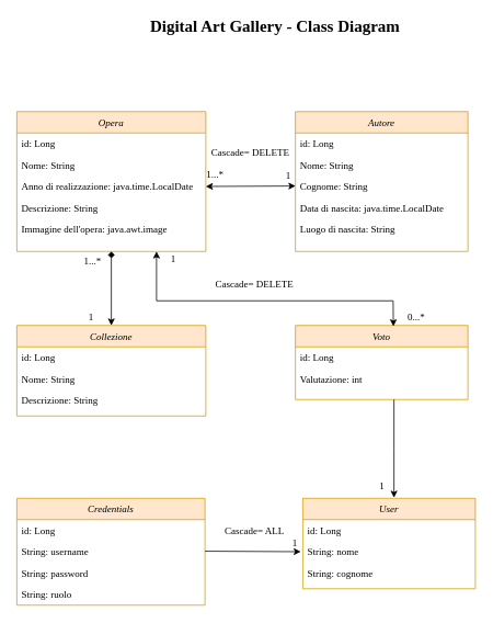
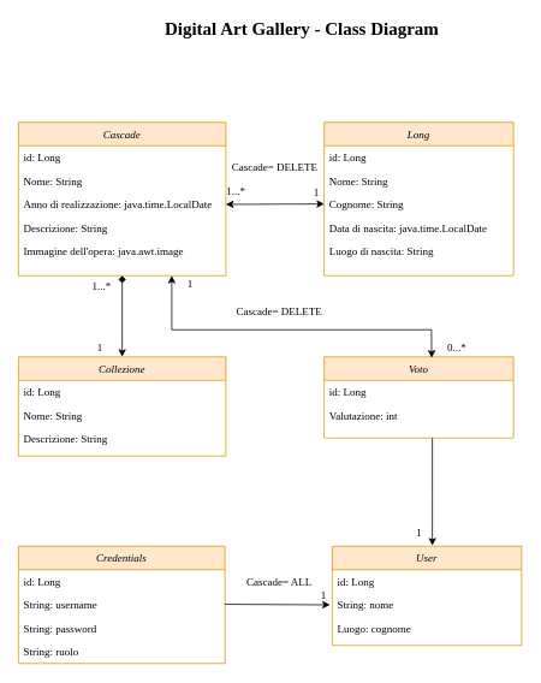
- <mxCell id="8" value="Opera" style="swimlane;fontStyle=2;align=center;verticalAlign=top;childLayout=stackLayout;horizontal=1;startSize=26;horizontalStack=0;resizeParent=1;resizeLast=0;collapsible=1;marginBottom=0;rounded=0;shadow=0;strokeWidth=1;fillColor=#ffe6cc;strokeColor=#d79b00;fontFamily=Garamond;" parent="1" vertex="1"><mxGeometry x="20" y="135" width="230" height="170" as="geometry"><mxRectangle x="550" y="140" width="160" height="26" as="alternateBounds" /></mxGeometry></mxCell>
+ <mxCell id="8" value="Cascade" style="swimlane;fontStyle=2;align=center;verticalAlign=top;childLayout=stackLayout;horizontal=1;startSize=26;horizontalStack=0;resizeParent=1;resizeLast=0;collapsible=1;marginBottom=0;rounded=0;shadow=0;strokeWidth=1;fillColor=#ffe6cc;strokeColor=#d79b00;fontFamily=Garamond;" parent="1" vertex="1"><mxGeometry x="20" y="135" width="230" height="170" as="geometry"><mxRectangle x="550" y="140" width="160" height="26" as="alternateBounds" /></mxGeometry></mxCell>
- <mxCell id="2" value="Autore" style="swimlane;fontStyle=2;align=center;verticalAlign=top;childLayout=stackLayout;horizontal=1;startSize=26;horizontalStack=0;resizeParent=1;resizeLast=0;collapsible=1;marginBottom=0;rounded=0;shadow=0;strokeWidth=1;fillColor=#ffe6cc;strokeColor=#d79b00;fontFamily=Garamond;" parent="1" vertex="1"><mxGeometry x="359" y="135" width="210" height="170" as="geometry"><mxRectangle x="230" y="140" width="160" height="26" as="alternateBounds" /></mxGeometry></mxCell>
+ <mxCell id="2" value="Long" style="swimlane;fontStyle=2;align=center;verticalAlign=top;childLayout=stackLayout;horizontal=1;startSize=26;horizontalStack=0;resizeParent=1;resizeLast=0;collapsible=1;marginBottom=0;rounded=0;shadow=0;strokeWidth=1;fillColor=#ffe6cc;strokeColor=#d79b00;fontFamily=Garamond;" parent="1" vertex="1"><mxGeometry x="359" y="135" width="210" height="170" as="geometry"><mxRectangle x="230" y="140" width="160" height="26" as="alternateBounds" /></mxGeometry></mxCell>
- <mxCell id="23" value="String: cognome" style="text;align=left;verticalAlign=top;spacingLeft=4;spacingRight=4;overflow=hidden;rotatable=0;points=[[0,0.5],[1,0.5]];portConstraint=eastwest;fontFamily=Garamond;" parent="20" vertex="1"><mxGeometry y="78" width="210" height="26" as="geometry" /></mxCell>
+ <mxCell id="23" value="Luogo: cognome" style="text;align=left;verticalAlign=top;spacingLeft=4;spacingRight=4;overflow=hidden;rotatable=0;points=[[0,0.5],[1,0.5]];portConstraint=eastwest;fontFamily=Garamond;" parent="20" vertex="1"><mxGeometry y="78" width="210" height="26" as="geometry" /></mxCell>
